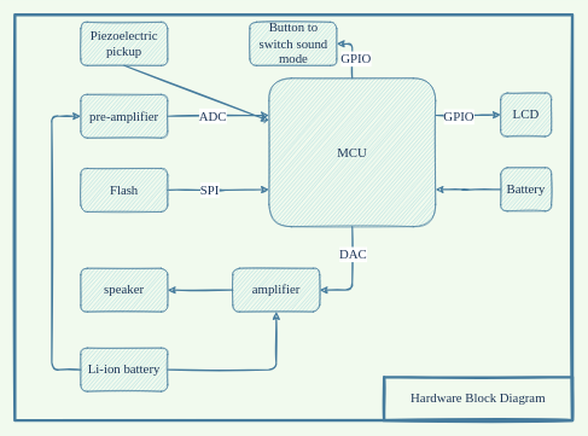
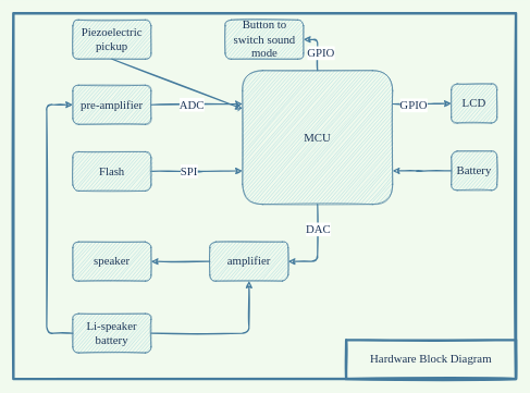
- <mxCell id="25" value="&lt;font face=&quot;Computer Modern&quot; style=&quot;font-size: 18px&quot;&gt;Li-ion battery&lt;br&gt;&lt;/font&gt;" style="rounded=1;whiteSpace=wrap;html=1;fillColor=#A8DADC;strokeColor=#457B9D;fontColor=#1D3557;sketch=1;" parent="1" vertex="1"><mxGeometry x="111" y="480" width="120" height="60" as="geometry" /></mxCell>
+ <mxCell id="25" value="&lt;font face=&quot;Computer Modern&quot; style=&quot;font-size: 18px&quot;&gt;Li-speaker battery&lt;br&gt;&lt;/font&gt;" style="rounded=1;whiteSpace=wrap;html=1;fillColor=#A8DADC;strokeColor=#457B9D;fontColor=#1D3557;sketch=1;" parent="1" vertex="1"><mxGeometry x="111" y="480" width="120" height="60" as="geometry" /></mxCell>
